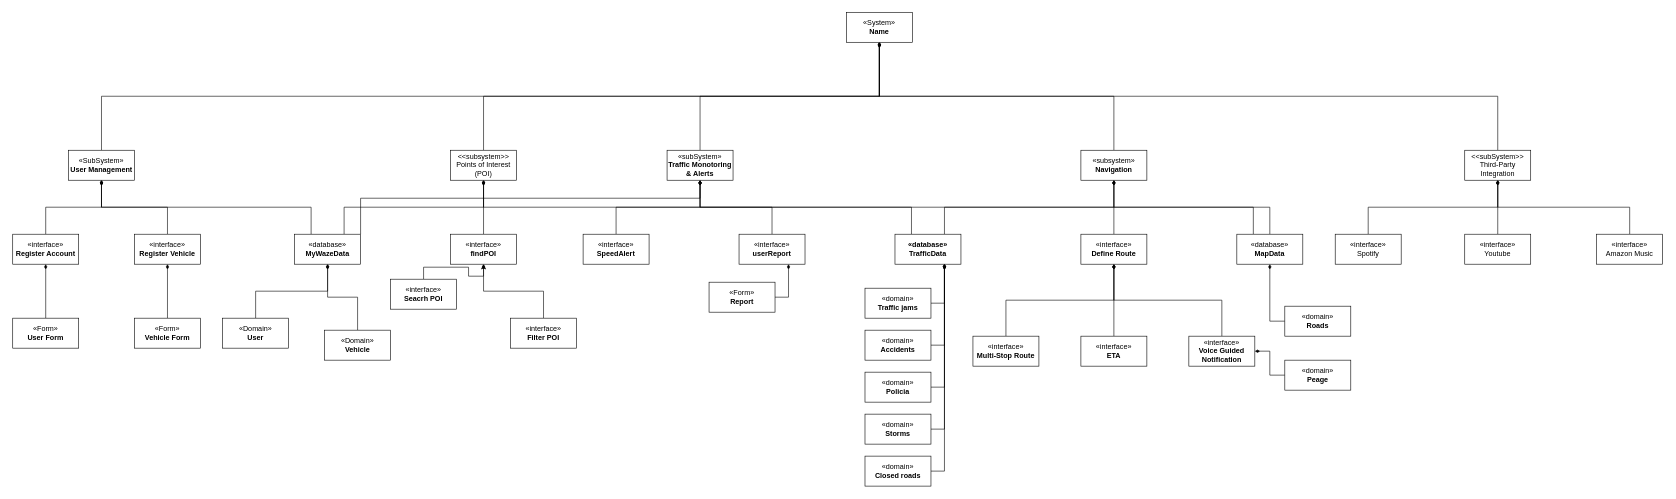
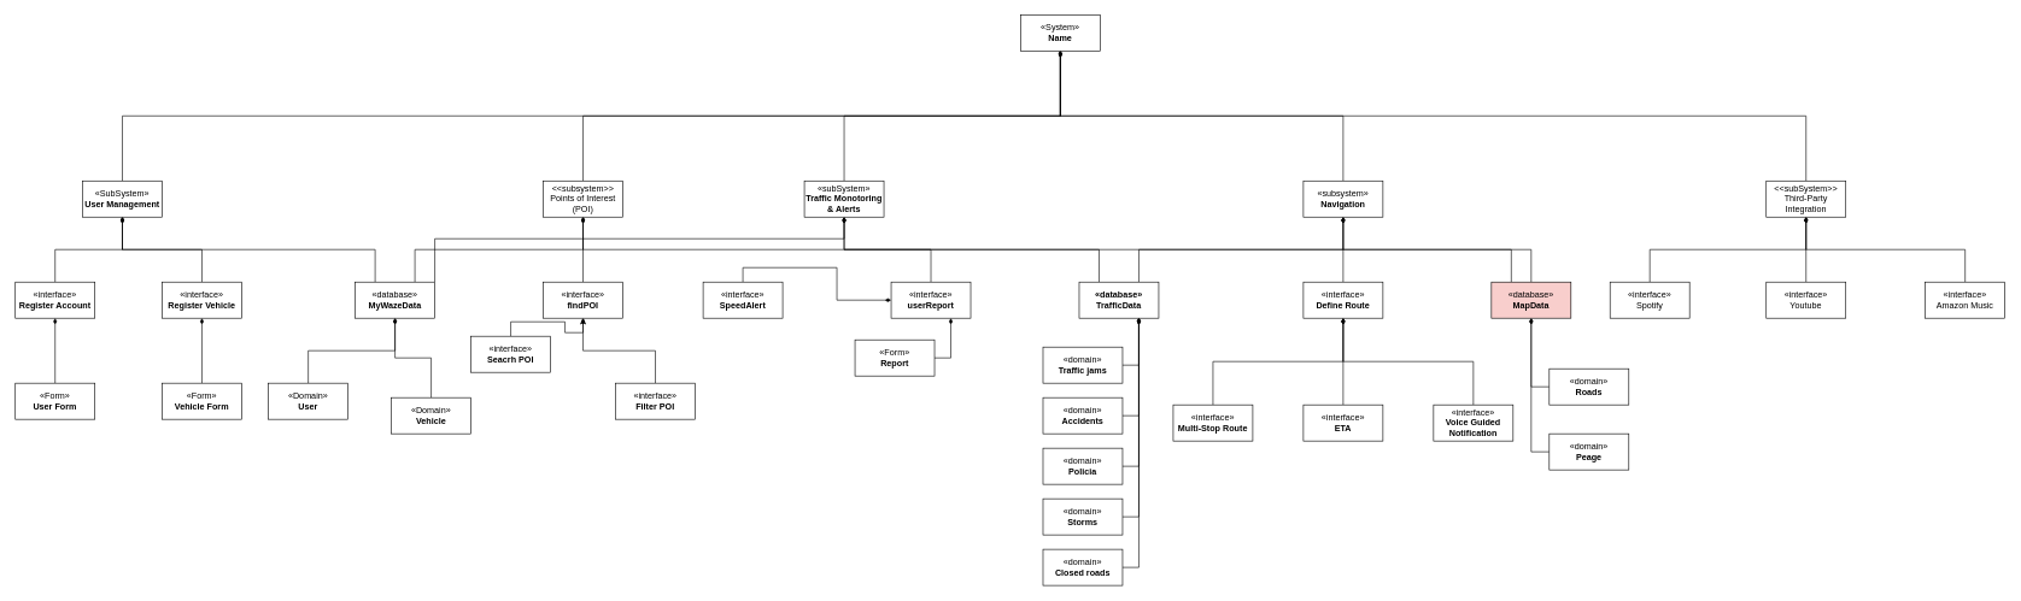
- <mxCell id="13" style="edgeStyle=orthogonalEdgeStyle;rounded=0;orthogonalLoop=1;jettySize=auto;html=1;exitX=0.5;exitY=0;exitDx=0;exitDy=0;entryX=0.5;entryY=1;entryDx=0;entryDy=0;endArrow=diamondThin;endFill=1;" parent="1" source="14" target="18" edge="1"><mxGeometry relative="1" as="geometry" /></mxCell>
+ <mxCell id="13" style="edgeStyle=orthogonalEdgeStyle;rounded=0;orthogonalLoop=1;jettySize=auto;html=1;exitX=0.5;exitY=0;exitDx=0;exitDy=0;endArrow=diamondThin;endFill=1;" parent="1" source="14" target="16" edge="1"><mxGeometry relative="1" as="geometry" /></mxCell>
- <mxCell id="46" value="«database»&lt;br&gt;&lt;b&gt;MapData&lt;/b&gt;" style="html=1;whiteSpace=wrap;" parent="1" vertex="1"><mxGeometry x="2061" y="390" width="110" height="50" as="geometry" /></mxCell>
+ <mxCell id="46" value="«database»&lt;br&gt;&lt;b&gt;MapData&lt;/b&gt;" style="html=1;whiteSpace=wrap;fillColor=#f8cecc;" parent="1" vertex="1"><mxGeometry x="2061" y="390" width="110" height="50" as="geometry" /></mxCell>
- <mxCell id="53" style="edgeStyle=orthogonalEdgeStyle;rounded=0;orthogonalLoop=1;jettySize=auto;html=1;exitX=0;exitY=0.5;exitDx=0;exitDy=0;endArrow=diamondThin;endFill=1;" parent="1" source="54" target="31" edge="1"><mxGeometry relative="1" as="geometry" /></mxCell>
+ <mxCell id="53" style="edgeStyle=orthogonalEdgeStyle;rounded=0;orthogonalLoop=1;jettySize=auto;html=1;exitX=0;exitY=0.5;exitDx=0;exitDy=0;entryX=0.5;entryY=1;entryDx=0;entryDy=0;endArrow=diamondThin;endFill=1;" parent="1" source="54" target="46" edge="1"><mxGeometry relative="1" as="geometry" /></mxCell>
